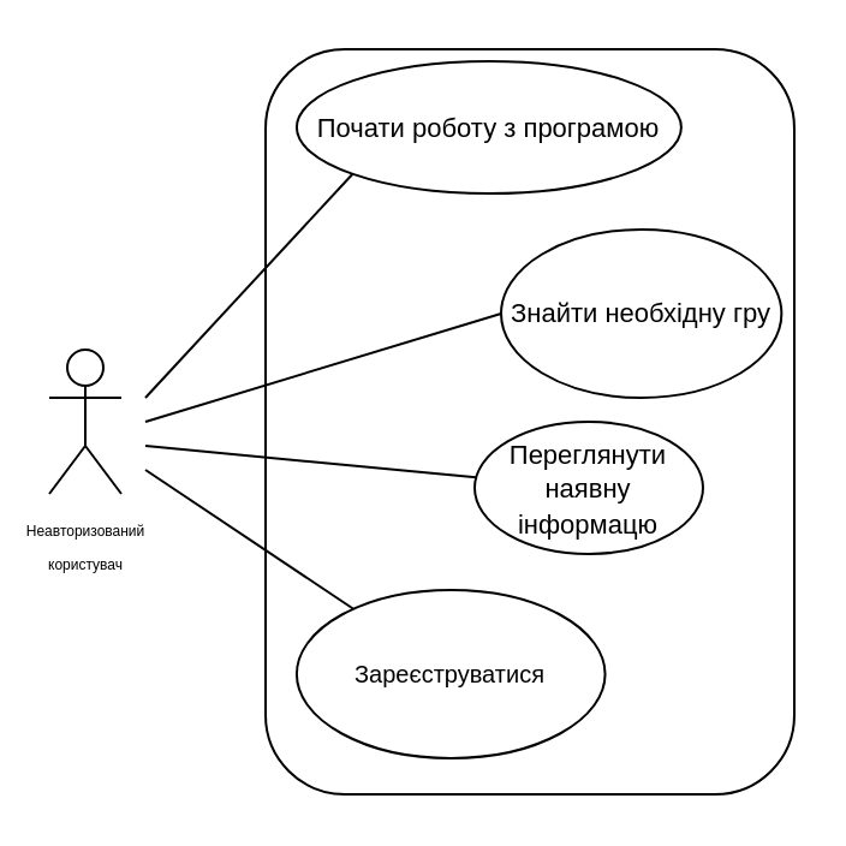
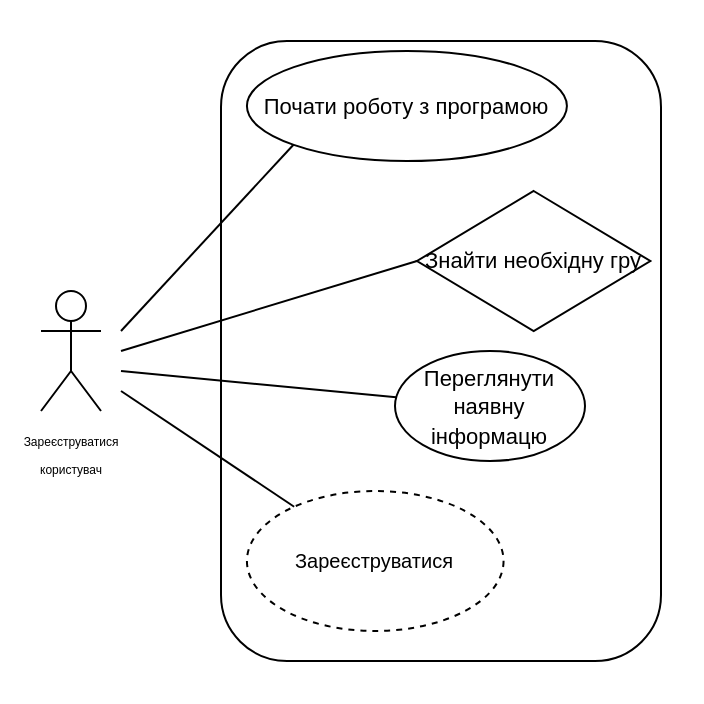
- <mxCell id="5" value="&lt;font style=&quot;font-size: 11px;&quot;&gt;Знайти необхідну гру&lt;/font&gt;" style="ellipse;whiteSpace=wrap;html=1;" vertex="1" parent="1"><mxGeometry x="208" y="95" width="116.68" height="70" as="geometry" /></mxCell>
+ <mxCell id="5" value="&lt;font style=&quot;font-size: 11px;&quot;&gt;Знайти необхідну гру&lt;/font&gt;" style="rhombus;whiteSpace=wrap;html=1;" vertex="1" parent="1"><mxGeometry x="208" y="95" width="116.68" height="70" as="geometry" /></mxCell>
- <mxCell id="2" value="&lt;font style=&quot;&quot;&gt;&lt;span style=&quot;font-size: 6px;&quot;&gt;Неавторизований &lt;br&gt;користувач&lt;/span&gt;&lt;br&gt;&lt;/font&gt;" style="shape=umlActor;verticalLabelPosition=bottom;verticalAlign=top;html=1;outlineConnect=0;" vertex="1" parent="1"><mxGeometry x="20" y="145" width="30" height="60" as="geometry" /></mxCell>
+ <mxCell id="2" value="&lt;font style=&quot;&quot;&gt;&lt;span style=&quot;font-size: 6px;&quot;&gt;Зареєструватися &lt;br&gt;користувач&lt;/span&gt;&lt;br&gt;&lt;/font&gt;" style="shape=umlActor;verticalLabelPosition=bottom;verticalAlign=top;html=1;outlineConnect=0;" vertex="1" parent="1"><mxGeometry x="20" y="145" width="30" height="60" as="geometry" /></mxCell>
- <mxCell id="10" value="&lt;font style=&quot;font-size: 10px;&quot;&gt;Зареєструватися&lt;/font&gt;" style="ellipse;whiteSpace=wrap;html=1;" vertex="1" parent="1"><mxGeometry x="122.96" y="245" width="128.32" height="70" as="geometry" /></mxCell>
+ <mxCell id="10" value="&lt;font style=&quot;font-size: 10px;&quot;&gt;Зареєструватися&lt;/font&gt;" style="ellipse;whiteSpace=wrap;html=1;dashed=1;" vertex="1" parent="1"><mxGeometry x="122.96" y="245" width="128.32" height="70" as="geometry" /></mxCell>
